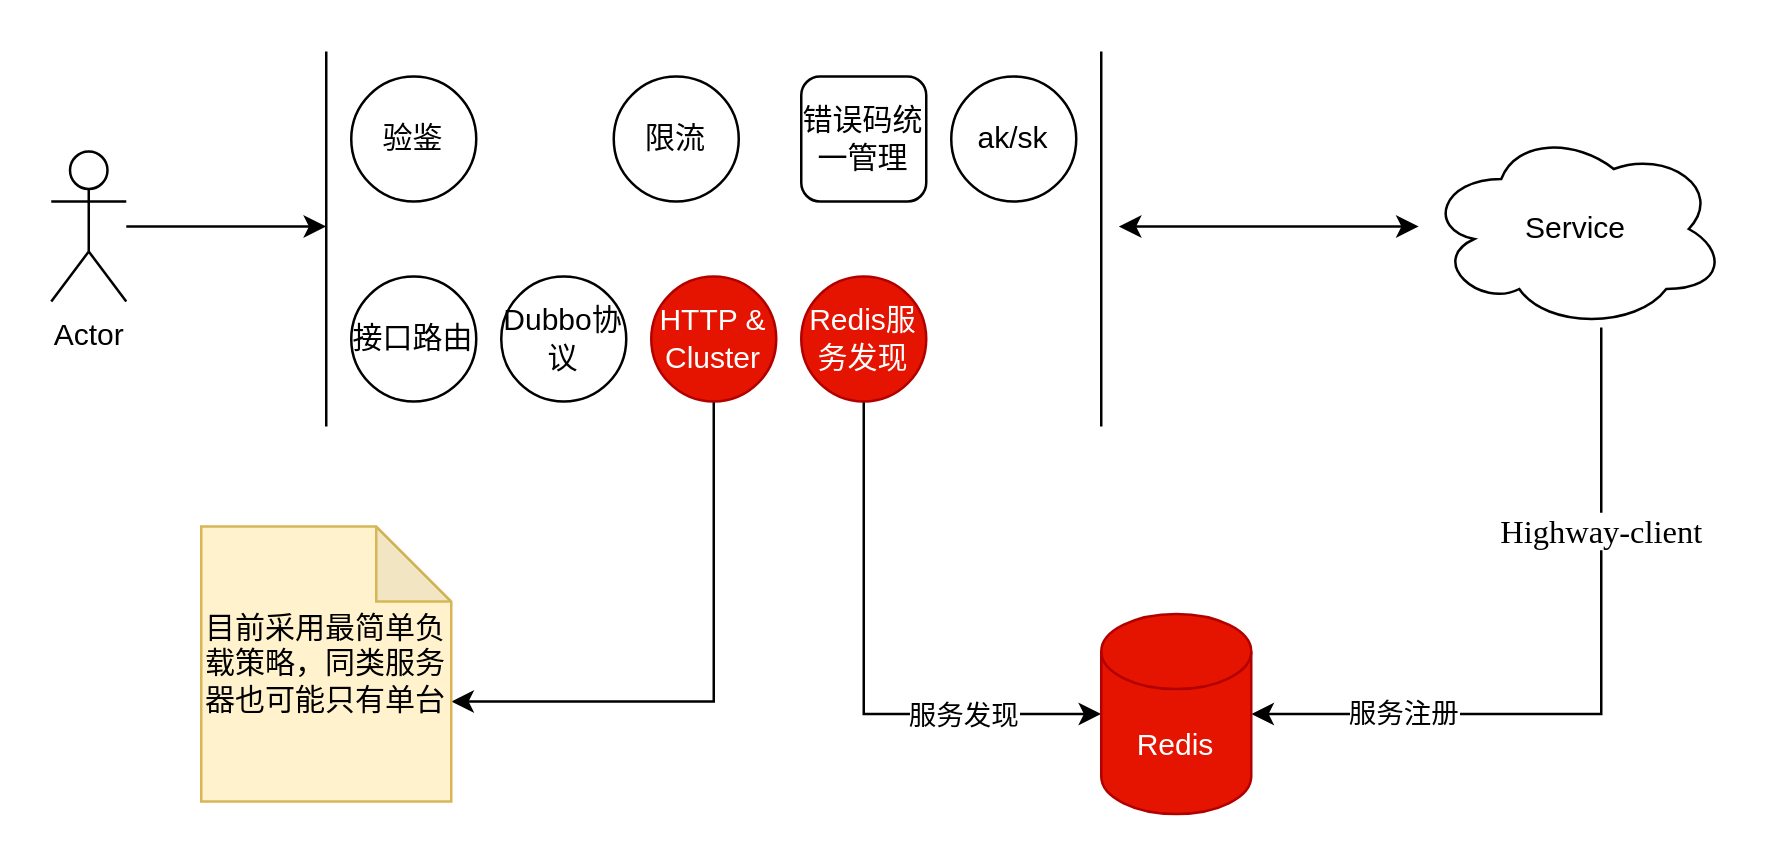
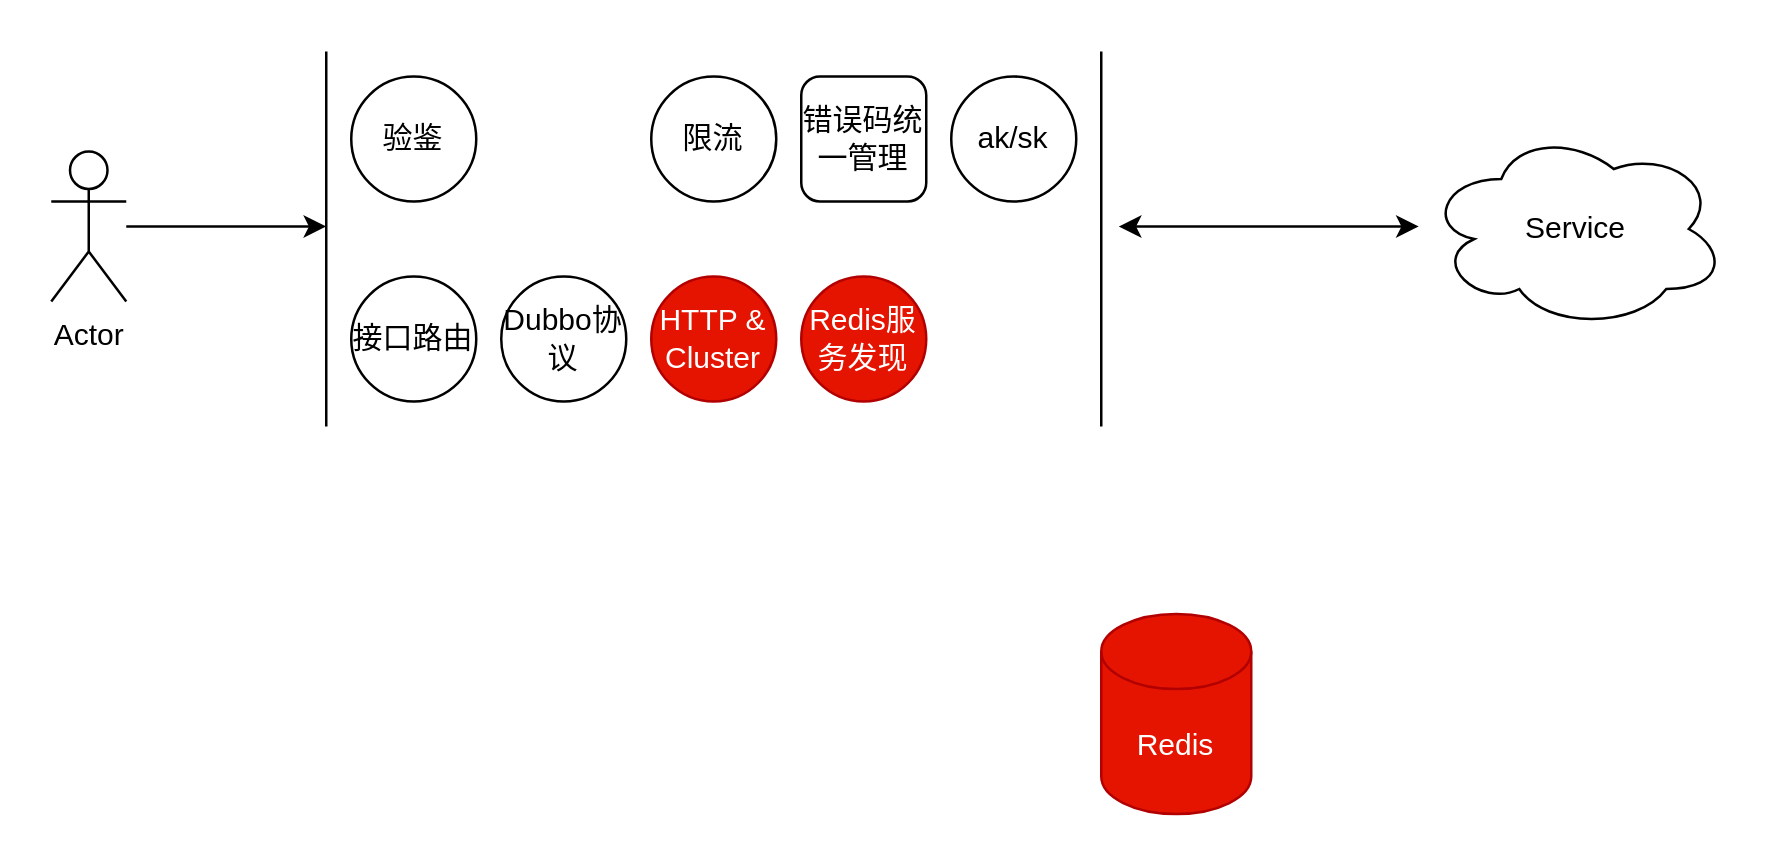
- <mxCell id="11" value="限流" style="ellipse;whiteSpace=wrap;html=1;aspect=fixed;" vertex="1" parent="1"><mxGeometry x="245" y="30" width="50" height="50" as="geometry" /></mxCell>
+ <mxCell id="11" value="限流" style="ellipse;whiteSpace=wrap;html=1;aspect=fixed;" vertex="1" parent="1"><mxGeometry x="260" y="30" width="50" height="50" as="geometry" /></mxCell>
- <mxCell id="22" value="目前采用最简单负载策略，同类服务器也可能只有单台" style="shape=note;whiteSpace=wrap;html=1;backgroundOutline=1;darkOpacity=0.05;fillColor=#fff2cc;strokeColor=#d6b656;fontFamily=Garamond;" vertex="1" parent="1"><mxGeometry x="80" y="210" width="100" height="110" as="geometry" /></mxCell>
- <mxCell id="12" style="edgeStyle=orthogonalEdgeStyle;rounded=0;orthogonalLoop=1;jettySize=auto;html=1;entryX=0;entryY=0.5;entryDx=0;entryDy=0;entryPerimeter=0;" edge="1" parent="1" source="14" target="23"><mxGeometry relative="1" as="geometry"><Array as="points"><mxPoint x="345" y="285" /></Array></mxGeometry></mxCell>
- <mxCell id="13" value="服务发现" style="edgeLabel;html=1;align=center;verticalAlign=middle;resizable=0;points=[];" vertex="1" connectable="0" parent="12"><mxGeometry x="0.345" y="2" relative="1" as="geometry"><mxPoint x="16" y="2" as="offset" /></mxGeometry></mxCell>
- <mxCell id="6" style="edgeStyle=orthogonalEdgeStyle;rounded=0;orthogonalLoop=1;jettySize=auto;html=1;entryX=0;entryY=0;entryDx=100;entryDy=70;entryPerimeter=0;fontFamily=Garamond;fontSize=13;" edge="1" parent="1" source="7" target="22"><mxGeometry relative="1" as="geometry"><Array as="points"><mxPoint x="285" y="280" /></Array></mxGeometry></mxCell>
- <mxCell id="17" style="edgeStyle=orthogonalEdgeStyle;rounded=0;orthogonalLoop=1;jettySize=auto;html=1;entryX=1;entryY=0.5;entryDx=0;entryDy=0;entryPerimeter=0;" edge="1" parent="1" source="20" target="23"><mxGeometry relative="1" as="geometry"><Array as="points"><mxPoint x="640" y="285" /></Array></mxGeometry></mxCell>
- <mxCell id="18" value="服务注册" style="edgeLabel;html=1;align=center;verticalAlign=middle;resizable=0;points=[];" vertex="1" connectable="0" parent="17"><mxGeometry x="0.586" y="-1" relative="1" as="geometry"><mxPoint as="offset" /></mxGeometry></mxCell>
- <mxCell id="19" value="Highway-client" style="edgeLabel;html=1;align=center;verticalAlign=middle;resizable=0;points=[];fontSize=13;fontFamily=Garamond;" vertex="1" connectable="0" parent="17"><mxGeometry x="-0.453" y="-1" relative="1" as="geometry"><mxPoint as="offset" /></mxGeometry></mxCell>
